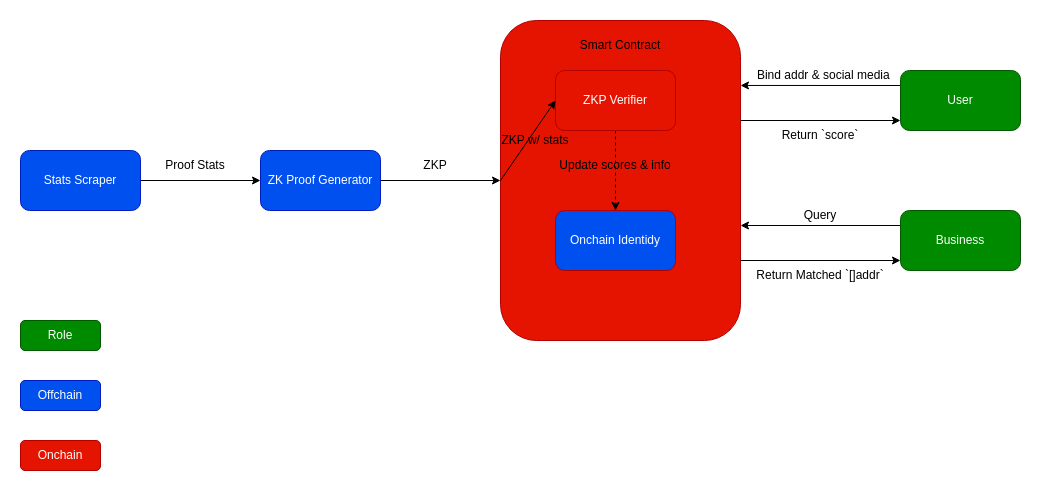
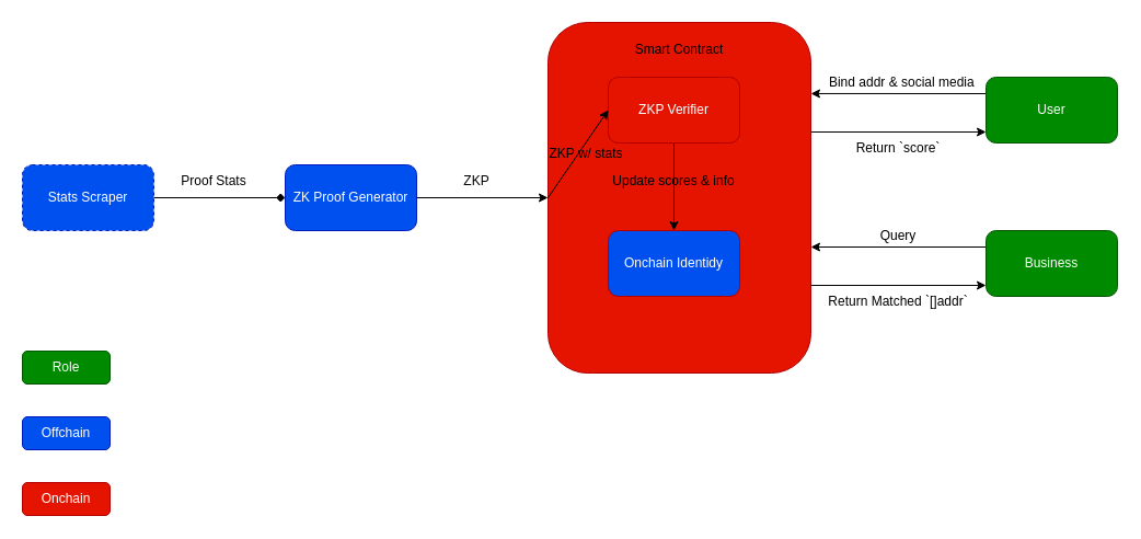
- <mxCell id="8" value="" style="edgeStyle=none;html=1;strokeColor=light-dark(#000000,#000000);dashed=1;" parent="1" source="9" target="10" edge="1"><mxGeometry relative="1" as="geometry" /></mxCell>
+ <mxCell id="8" value="" style="edgeStyle=none;html=1;strokeColor=light-dark(#000000,#000000);" parent="1" source="9" target="10" edge="1"><mxGeometry relative="1" as="geometry" /></mxCell>
- <mxCell id="3" value="Stats Scraper" style="rounded=1;whiteSpace=wrap;html=1;fillColor=#0050ef;fontColor=#ffffff;strokeColor=#001DBC;" parent="1" vertex="1"><mxGeometry x="20" y="150" width="120" height="60" as="geometry" /></mxCell>
+ <mxCell id="3" value="Stats Scraper" style="rounded=1;whiteSpace=wrap;html=1;fillColor=#0050ef;fontColor=#ffffff;strokeColor=#001DBC;dashed=1;" parent="1" vertex="1"><mxGeometry x="20" y="150" width="120" height="60" as="geometry" /></mxCell>
- <mxCell id="2" style="edgeStyle=none;html=1;entryX=0;entryY=0.5;entryDx=0;entryDy=0;" parent="1" source="3" target="5" edge="1"><mxGeometry relative="1" as="geometry" /></mxCell>
+ <mxCell id="2" style="edgeStyle=none;html=1;entryX=0;entryY=0.5;entryDx=0;entryDy=0;endArrow=diamond;" parent="1" source="3" target="5" edge="1"><mxGeometry relative="1" as="geometry" /></mxCell>
